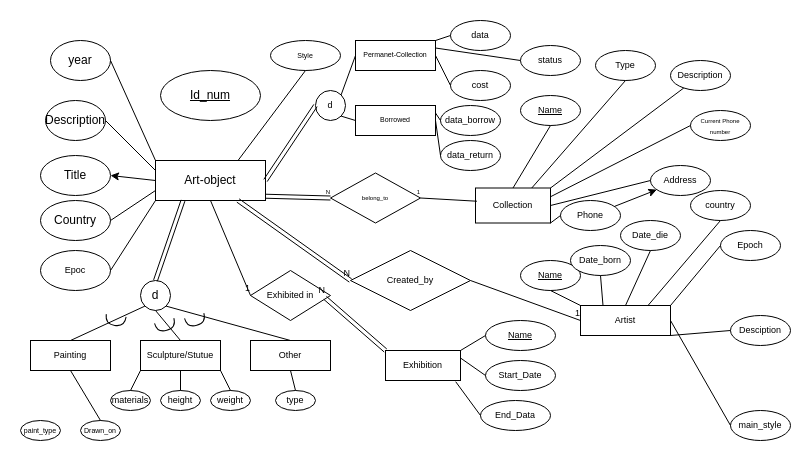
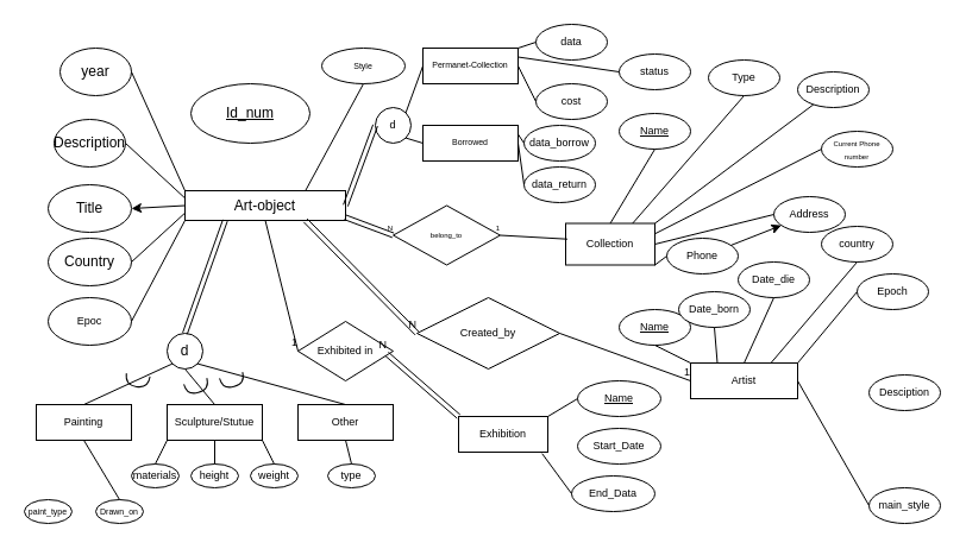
- <mxCell id="2" value="Art-object" style="rounded=0;whiteSpace=wrap;html=1;" vertex="1" parent="1"><mxGeometry x="155" y="160" width="110" height="40" as="geometry" /></mxCell>
+ <mxCell id="2" value="Art-object" style="rounded=0;whiteSpace=wrap;html=1;" vertex="1" parent="1"><mxGeometry x="155" y="160" width="135" height="25" as="geometry" /></mxCell>
- <mxCell id="71" value="" style="endArrow=none;html=1;rounded=0;fontSize=9;entryX=0;entryY=0.5;entryDx=0;entryDy=0;exitX=1;exitY=1;exitDx=0;exitDy=0;" edge="1" parent="1" source="49" target="70"><mxGeometry relative="1" as="geometry"><mxPoint x="340" y="280" as="sourcePoint" /><mxPoint x="500" y="280" as="targetPoint" /></mxGeometry></mxCell>
- <mxCell id="74" value="" style="endArrow=none;html=1;rounded=0;fontSize=9;entryX=0;entryY=0.5;entryDx=0;entryDy=0;exitX=1;exitY=0.25;exitDx=0;exitDy=0;" edge="1" parent="1" source="67" target="69"><mxGeometry relative="1" as="geometry"><mxPoint x="460" y="370" as="sourcePoint" /><mxPoint x="500" y="280" as="targetPoint" /></mxGeometry></mxCell>
